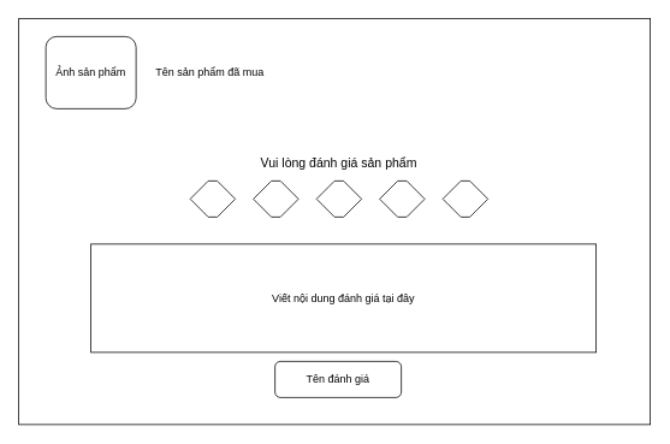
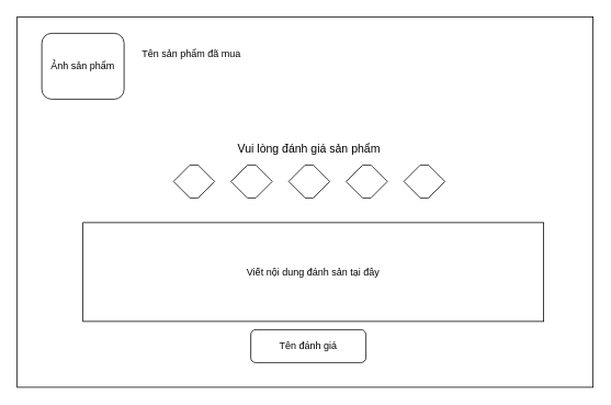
- <mxCell id="4" value="Tên sản phẩm đã mua" style="text;html=1;strokeColor=none;fillColor=none;align=left;verticalAlign=middle;whiteSpace=wrap;rounded=0;" vertex="1" parent="1"><mxGeometry x="170" y="70" width="130" height="20" as="geometry" /></mxCell>
+ <mxCell id="4" value="Tên sản phẩm đã mua" style="text;html=1;strokeColor=none;fillColor=none;align=left;verticalAlign=middle;whiteSpace=wrap;rounded=0;" vertex="1" parent="1"><mxGeometry x="170" y="55" width="130" height="20" as="geometry" /></mxCell>
- <mxCell id="6" value="Viết nội dung đánh giá tại đây" style="rounded=0;whiteSpace=wrap;html=1;" vertex="1" parent="1"><mxGeometry x="100" y="270" width="560" height="120" as="geometry" /></mxCell>
+ <mxCell id="6" value="Viết nội dung đánh sản tại đây" style="rounded=0;whiteSpace=wrap;html=1;" vertex="1" parent="1"><mxGeometry x="100" y="270" width="560" height="120" as="geometry" /></mxCell>
